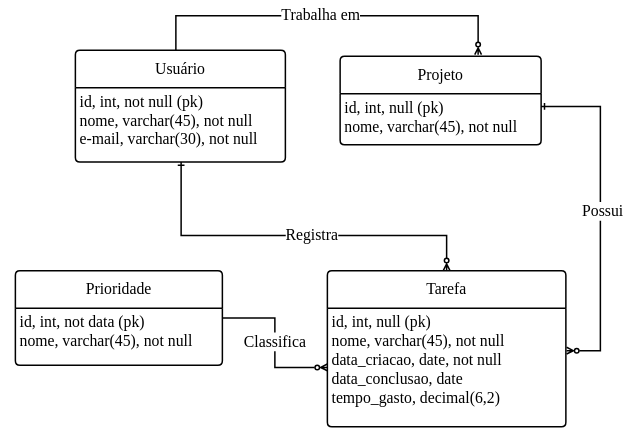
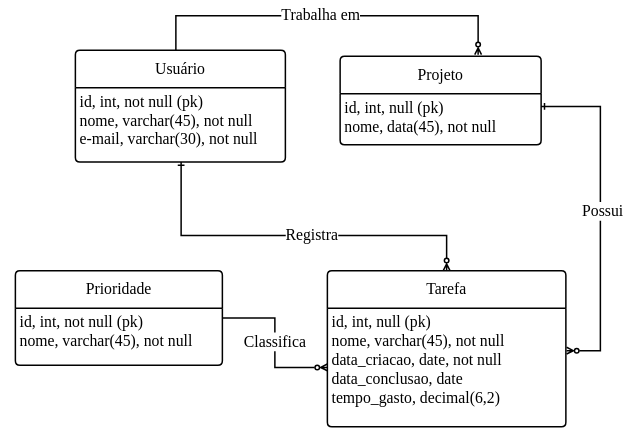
- <mxCell id="5" value="id, int, null (pk)&lt;br&gt;nome, varchar(45), not null" style="align=left;strokeColor=none;fillColor=none;spacingLeft=4;fontSize=21;verticalAlign=top;resizable=0;rotatable=0;part=1;html=1;fontFamily=Ink Free;" vertex="1" parent="4"><mxGeometry y="50" width="268" height="68" as="geometry" /></mxCell>
+ <mxCell id="5" value="id, int, null (pk)&lt;br&gt;nome, data(45), not null" style="align=left;strokeColor=none;fillColor=none;spacingLeft=4;fontSize=21;verticalAlign=top;resizable=0;rotatable=0;part=1;html=1;fontFamily=Ink Free;" vertex="1" parent="4"><mxGeometry y="50" width="268" height="68" as="geometry" /></mxCell>
- <mxCell id="13" value="id, int, not data (pk)&lt;br&gt;nome, varchar(45), not null" style="align=left;strokeColor=none;fillColor=none;spacingLeft=4;fontSize=21;verticalAlign=top;resizable=0;rotatable=0;part=1;html=1;fontFamily=Ink Free;" vertex="1" parent="12"><mxGeometry y="50" width="276" height="76" as="geometry" /></mxCell>
+ <mxCell id="13" value="id, int, not null (pk)&lt;br&gt;nome, varchar(45), not null" style="align=left;strokeColor=none;fillColor=none;spacingLeft=4;fontSize=21;verticalAlign=top;resizable=0;rotatable=0;part=1;html=1;fontFamily=Ink Free;" vertex="1" parent="12"><mxGeometry y="50" width="276" height="76" as="geometry" /></mxCell>
